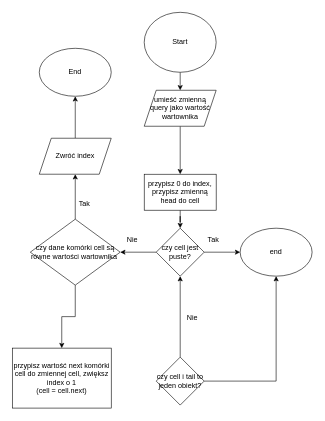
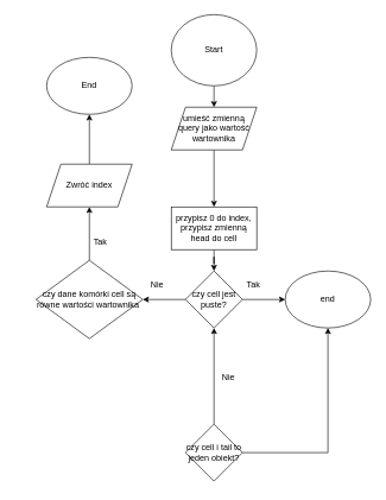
- <mxCell id="14" value="" style="edgeStyle=orthogonalEdgeStyle;rounded=0;orthogonalLoop=1;jettySize=auto;html=1;" parent="1" source="15" target="21" edge="1"><mxGeometry relative="1" as="geometry" /></mxCell>
- <mxCell id="21" value="przypisz wartość next komórki cell do zmiennej cell, zwiększ index o 1&lt;br&gt;(cell = cell.next)" style="whiteSpace=wrap;html=1;" parent="1" vertex="1"><mxGeometry x="20" y="580" width="165" height="100" as="geometry" /></mxCell>
